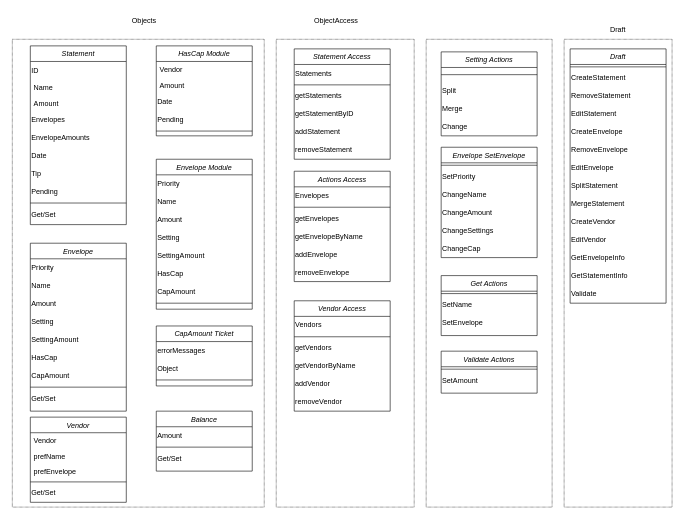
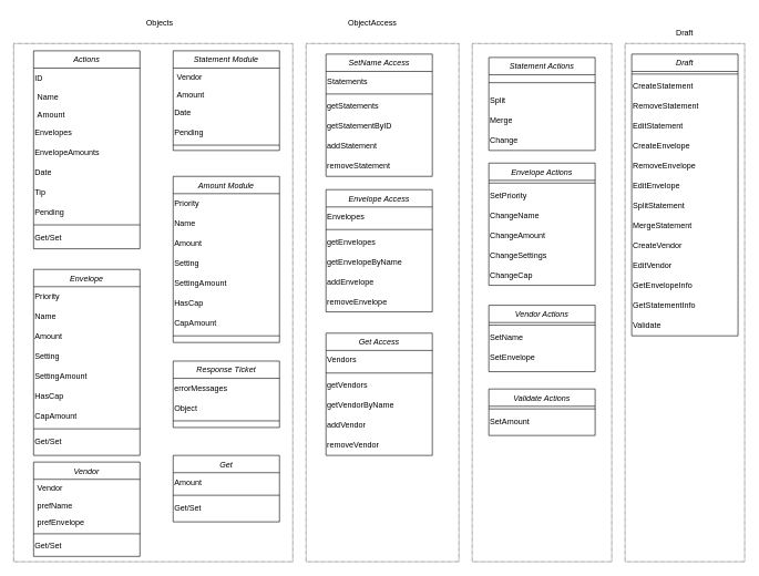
- <mxCell id="10" value="Statement" style="swimlane;fontStyle=2;align=center;verticalAlign=top;childLayout=stackLayout;horizontal=1;startSize=26;horizontalStack=0;resizeParent=1;resizeLast=0;collapsible=1;marginBottom=0;rounded=0;shadow=0;strokeWidth=1;" vertex="1" parent="1"><mxGeometry x="50" y="76" width="160" height="298" as="geometry"><mxRectangle x="130" y="380" width="160" height="26" as="alternateBounds" /></mxGeometry></mxCell>
+ <mxCell id="10" value="Actions" style="swimlane;fontStyle=2;align=center;verticalAlign=top;childLayout=stackLayout;horizontal=1;startSize=26;horizontalStack=0;resizeParent=1;resizeLast=0;collapsible=1;marginBottom=0;rounded=0;shadow=0;strokeWidth=1;" vertex="1" parent="1"><mxGeometry x="50" y="76" width="160" height="298" as="geometry"><mxRectangle x="130" y="380" width="160" height="26" as="alternateBounds" /></mxGeometry></mxCell>
- <mxCell id="35" value="HasCap Module" style="swimlane;fontStyle=2;align=center;verticalAlign=top;childLayout=stackLayout;horizontal=1;startSize=26;horizontalStack=0;resizeParent=1;resizeLast=0;collapsible=1;marginBottom=0;rounded=0;shadow=0;strokeWidth=1;" vertex="1" parent="1"><mxGeometry x="260" y="76" width="160" height="150" as="geometry"><mxRectangle x="130" y="380" width="160" height="26" as="alternateBounds" /></mxGeometry></mxCell>
+ <mxCell id="35" value="Statement Module" style="swimlane;fontStyle=2;align=center;verticalAlign=top;childLayout=stackLayout;horizontal=1;startSize=26;horizontalStack=0;resizeParent=1;resizeLast=0;collapsible=1;marginBottom=0;rounded=0;shadow=0;strokeWidth=1;" vertex="1" parent="1"><mxGeometry x="260" y="76" width="160" height="150" as="geometry"><mxRectangle x="130" y="380" width="160" height="26" as="alternateBounds" /></mxGeometry></mxCell>
- <mxCell id="88" value="Statement Access" style="swimlane;fontStyle=2;align=center;verticalAlign=top;childLayout=stackLayout;horizontal=1;startSize=26;horizontalStack=0;resizeParent=1;resizeLast=0;collapsible=1;marginBottom=0;rounded=0;shadow=0;strokeWidth=1;" vertex="1" parent="1"><mxGeometry x="490" y="81" width="160" height="184" as="geometry"><mxRectangle x="130" y="380" width="160" height="26" as="alternateBounds" /></mxGeometry></mxCell>
+ <mxCell id="88" value="SetName Access" style="swimlane;fontStyle=2;align=center;verticalAlign=top;childLayout=stackLayout;horizontal=1;startSize=26;horizontalStack=0;resizeParent=1;resizeLast=0;collapsible=1;marginBottom=0;rounded=0;shadow=0;strokeWidth=1;" vertex="1" parent="1"><mxGeometry x="490" y="81" width="160" height="184" as="geometry"><mxRectangle x="130" y="380" width="160" height="26" as="alternateBounds" /></mxGeometry></mxCell>
- <mxCell id="54" value="Setting Actions" style="swimlane;fontStyle=2;align=center;verticalAlign=top;childLayout=stackLayout;horizontal=1;startSize=26;horizontalStack=0;resizeParent=1;resizeLast=0;collapsible=1;marginBottom=0;rounded=0;shadow=0;strokeWidth=1;" vertex="1" parent="1"><mxGeometry x="735" y="86" width="160" height="140" as="geometry"><mxRectangle x="130" y="380" width="160" height="26" as="alternateBounds" /></mxGeometry></mxCell>
+ <mxCell id="54" value="Statement Actions" style="swimlane;fontStyle=2;align=center;verticalAlign=top;childLayout=stackLayout;horizontal=1;startSize=26;horizontalStack=0;resizeParent=1;resizeLast=0;collapsible=1;marginBottom=0;rounded=0;shadow=0;strokeWidth=1;" vertex="1" parent="1"><mxGeometry x="735" y="86" width="160" height="140" as="geometry"><mxRectangle x="130" y="380" width="160" height="26" as="alternateBounds" /></mxGeometry></mxCell>
- <mxCell id="59" value="Envelope SetEnvelope" style="swimlane;fontStyle=2;align=center;verticalAlign=top;childLayout=stackLayout;horizontal=1;startSize=26;horizontalStack=0;resizeParent=1;resizeLast=0;collapsible=1;marginBottom=0;rounded=0;shadow=0;strokeWidth=1;" vertex="1" parent="1"><mxGeometry x="735" y="245" width="160" height="184" as="geometry"><mxRectangle x="130" y="380" width="160" height="26" as="alternateBounds" /></mxGeometry></mxCell>
+ <mxCell id="59" value="Envelope Actions" style="swimlane;fontStyle=2;align=center;verticalAlign=top;childLayout=stackLayout;horizontal=1;startSize=26;horizontalStack=0;resizeParent=1;resizeLast=0;collapsible=1;marginBottom=0;rounded=0;shadow=0;strokeWidth=1;" vertex="1" parent="1"><mxGeometry x="735" y="245" width="160" height="184" as="geometry"><mxRectangle x="130" y="380" width="160" height="26" as="alternateBounds" /></mxGeometry></mxCell>
- <mxCell id="41" value="Envelope Module" style="swimlane;fontStyle=2;align=center;verticalAlign=top;childLayout=stackLayout;horizontal=1;startSize=26;horizontalStack=0;resizeParent=1;resizeLast=0;collapsible=1;marginBottom=0;rounded=0;shadow=0;strokeWidth=1;" vertex="1" parent="1"><mxGeometry x="260" y="265" width="160" height="250" as="geometry"><mxRectangle x="130" y="380" width="160" height="26" as="alternateBounds" /></mxGeometry></mxCell>
+ <mxCell id="41" value="Amount Module" style="swimlane;fontStyle=2;align=center;verticalAlign=top;childLayout=stackLayout;horizontal=1;startSize=26;horizontalStack=0;resizeParent=1;resizeLast=0;collapsible=1;marginBottom=0;rounded=0;shadow=0;strokeWidth=1;" vertex="1" parent="1"><mxGeometry x="260" y="265" width="160" height="250" as="geometry"><mxRectangle x="130" y="380" width="160" height="26" as="alternateBounds" /></mxGeometry></mxCell>
- <mxCell id="95" value="Actions Access" style="swimlane;fontStyle=2;align=center;verticalAlign=top;childLayout=stackLayout;horizontal=1;startSize=26;horizontalStack=0;resizeParent=1;resizeLast=0;collapsible=1;marginBottom=0;rounded=0;shadow=0;strokeWidth=1;" vertex="1" parent="1"><mxGeometry x="490" y="285" width="160" height="184" as="geometry"><mxRectangle x="130" y="380" width="160" height="26" as="alternateBounds" /></mxGeometry></mxCell>
+ <mxCell id="95" value="Envelope Access" style="swimlane;fontStyle=2;align=center;verticalAlign=top;childLayout=stackLayout;horizontal=1;startSize=26;horizontalStack=0;resizeParent=1;resizeLast=0;collapsible=1;marginBottom=0;rounded=0;shadow=0;strokeWidth=1;" vertex="1" parent="1"><mxGeometry x="490" y="285" width="160" height="184" as="geometry"><mxRectangle x="130" y="380" width="160" height="26" as="alternateBounds" /></mxGeometry></mxCell>
- <mxCell id="66" value="Get Actions" style="swimlane;fontStyle=2;align=center;verticalAlign=top;childLayout=stackLayout;horizontal=1;startSize=26;horizontalStack=0;resizeParent=1;resizeLast=0;collapsible=1;marginBottom=0;rounded=0;shadow=0;strokeWidth=1;" vertex="1" parent="1"><mxGeometry x="735" y="459" width="160" height="100" as="geometry"><mxRectangle x="130" y="380" width="160" height="26" as="alternateBounds" /></mxGeometry></mxCell>
+ <mxCell id="66" value="Vendor Actions" style="swimlane;fontStyle=2;align=center;verticalAlign=top;childLayout=stackLayout;horizontal=1;startSize=26;horizontalStack=0;resizeParent=1;resizeLast=0;collapsible=1;marginBottom=0;rounded=0;shadow=0;strokeWidth=1;" vertex="1" parent="1"><mxGeometry x="735" y="459" width="160" height="100" as="geometry"><mxRectangle x="130" y="380" width="160" height="26" as="alternateBounds" /></mxGeometry></mxCell>
- <mxCell id="102" value="Vendor Access" style="swimlane;fontStyle=2;align=center;verticalAlign=top;childLayout=stackLayout;horizontal=1;startSize=26;horizontalStack=0;resizeParent=1;resizeLast=0;collapsible=1;marginBottom=0;rounded=0;shadow=0;strokeWidth=1;" vertex="1" parent="1"><mxGeometry x="490" y="501" width="160" height="184" as="geometry"><mxRectangle x="130" y="380" width="160" height="26" as="alternateBounds" /></mxGeometry></mxCell>
+ <mxCell id="102" value="Get Access" style="swimlane;fontStyle=2;align=center;verticalAlign=top;childLayout=stackLayout;horizontal=1;startSize=26;horizontalStack=0;resizeParent=1;resizeLast=0;collapsible=1;marginBottom=0;rounded=0;shadow=0;strokeWidth=1;" vertex="1" parent="1"><mxGeometry x="490" y="501" width="160" height="184" as="geometry"><mxRectangle x="130" y="380" width="160" height="26" as="alternateBounds" /></mxGeometry></mxCell>
- <mxCell id="50" value="CapAmount Ticket" style="swimlane;fontStyle=2;align=center;verticalAlign=top;childLayout=stackLayout;horizontal=1;startSize=26;horizontalStack=0;resizeParent=1;resizeLast=0;collapsible=1;marginBottom=0;rounded=0;shadow=0;strokeWidth=1;" vertex="1" parent="1"><mxGeometry x="260" y="543" width="160" height="100" as="geometry"><mxRectangle x="130" y="380" width="160" height="26" as="alternateBounds" /></mxGeometry></mxCell>
+ <mxCell id="50" value="Response Ticket" style="swimlane;fontStyle=2;align=center;verticalAlign=top;childLayout=stackLayout;horizontal=1;startSize=26;horizontalStack=0;resizeParent=1;resizeLast=0;collapsible=1;marginBottom=0;rounded=0;shadow=0;strokeWidth=1;" vertex="1" parent="1"><mxGeometry x="260" y="543" width="160" height="100" as="geometry"><mxRectangle x="130" y="380" width="160" height="26" as="alternateBounds" /></mxGeometry></mxCell>
- <mxCell id="31" value="Balance" style="swimlane;fontStyle=2;align=center;verticalAlign=top;childLayout=stackLayout;horizontal=1;startSize=26;horizontalStack=0;resizeParent=1;resizeLast=0;collapsible=1;marginBottom=0;rounded=0;shadow=0;strokeWidth=1;" vertex="1" parent="1"><mxGeometry x="260" y="685" width="160" height="100" as="geometry"><mxRectangle x="130" y="380" width="160" height="26" as="alternateBounds" /></mxGeometry></mxCell>
+ <mxCell id="31" value="Get" style="swimlane;fontStyle=2;align=center;verticalAlign=top;childLayout=stackLayout;horizontal=1;startSize=26;horizontalStack=0;resizeParent=1;resizeLast=0;collapsible=1;marginBottom=0;rounded=0;shadow=0;strokeWidth=1;" vertex="1" parent="1"><mxGeometry x="260" y="685" width="160" height="100" as="geometry"><mxRectangle x="130" y="380" width="160" height="26" as="alternateBounds" /></mxGeometry></mxCell>
